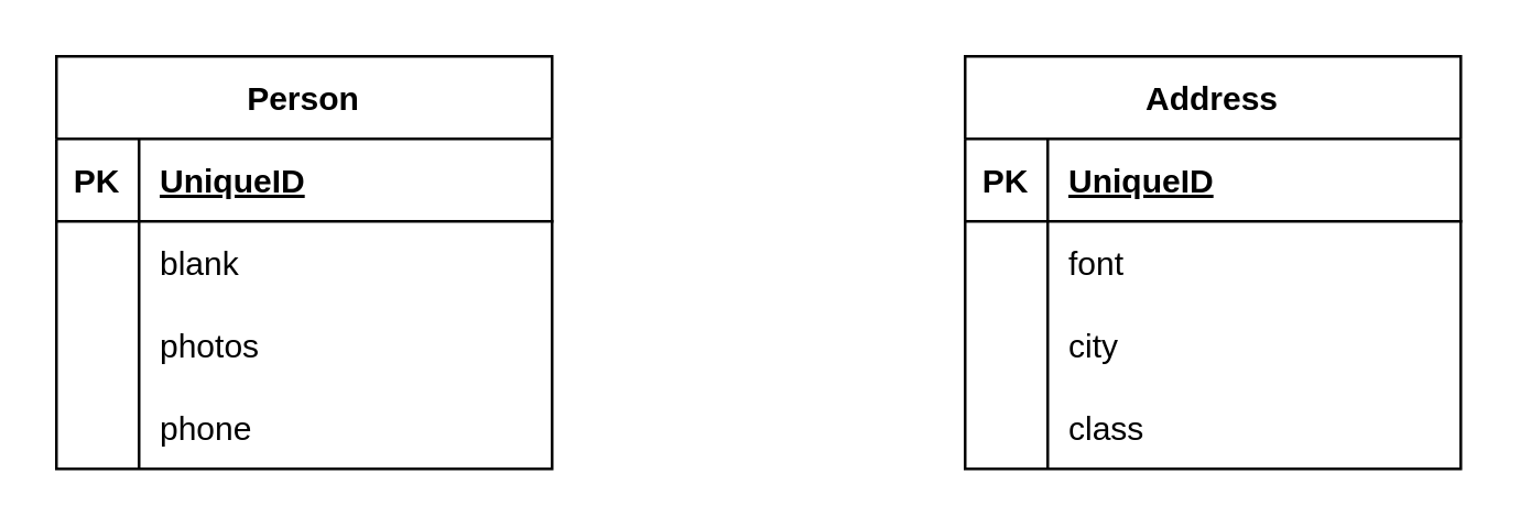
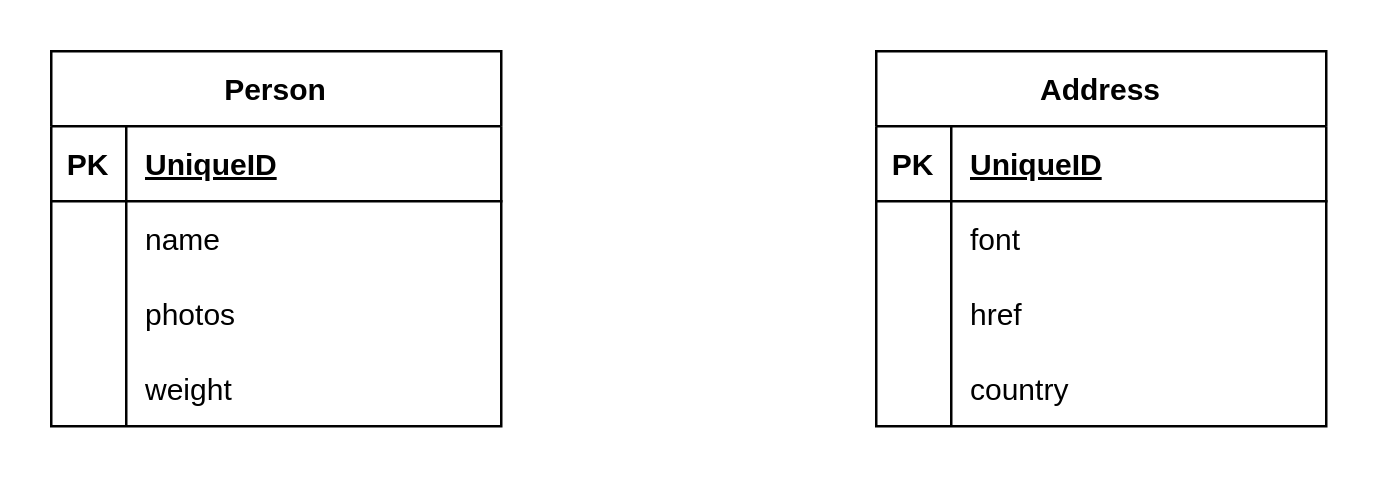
- <mxCell id="8" value="blank" style="shape=partialRectangle;connectable=0;fillColor=none;top=0;left=0;bottom=0;right=0;align=left;spacingLeft=6;overflow=hidden;" vertex="1" parent="6"><mxGeometry x="30" width="150" height="30" as="geometry"><mxRectangle width="150" height="30" as="alternateBounds" /></mxGeometry></mxCell>
+ <mxCell id="8" value="name" style="shape=partialRectangle;connectable=0;fillColor=none;top=0;left=0;bottom=0;right=0;align=left;spacingLeft=6;overflow=hidden;" vertex="1" parent="6"><mxGeometry x="30" width="150" height="30" as="geometry"><mxRectangle width="150" height="30" as="alternateBounds" /></mxGeometry></mxCell>
- <mxCell id="24" value="city" style="shape=partialRectangle;connectable=0;fillColor=none;top=0;left=0;bottom=0;right=0;align=left;spacingLeft=6;overflow=hidden;" vertex="1" parent="22"><mxGeometry x="30" width="150" height="30" as="geometry"><mxRectangle width="150" height="30" as="alternateBounds" /></mxGeometry></mxCell>
+ <mxCell id="24" value="href" style="shape=partialRectangle;connectable=0;fillColor=none;top=0;left=0;bottom=0;right=0;align=left;spacingLeft=6;overflow=hidden;" vertex="1" parent="22"><mxGeometry x="30" width="150" height="30" as="geometry"><mxRectangle width="150" height="30" as="alternateBounds" /></mxGeometry></mxCell>
- <mxCell id="14" value="phone" style="shape=partialRectangle;connectable=0;fillColor=none;top=0;left=0;bottom=0;right=0;align=left;spacingLeft=6;overflow=hidden;" vertex="1" parent="12"><mxGeometry x="30" width="150" height="30" as="geometry"><mxRectangle width="150" height="30" as="alternateBounds" /></mxGeometry></mxCell>
+ <mxCell id="14" value="weight" style="shape=partialRectangle;connectable=0;fillColor=none;top=0;left=0;bottom=0;right=0;align=left;spacingLeft=6;overflow=hidden;" vertex="1" parent="12"><mxGeometry x="30" width="150" height="30" as="geometry"><mxRectangle width="150" height="30" as="alternateBounds" /></mxGeometry></mxCell>
- <mxCell id="27" value="class" style="shape=partialRectangle;connectable=0;fillColor=none;top=0;left=0;bottom=0;right=0;align=left;spacingLeft=6;overflow=hidden;" vertex="1" parent="25"><mxGeometry x="30" width="150" height="30" as="geometry"><mxRectangle width="150" height="30" as="alternateBounds" /></mxGeometry></mxCell>
+ <mxCell id="27" value="country" style="shape=partialRectangle;connectable=0;fillColor=none;top=0;left=0;bottom=0;right=0;align=left;spacingLeft=6;overflow=hidden;" vertex="1" parent="25"><mxGeometry x="30" width="150" height="30" as="geometry"><mxRectangle width="150" height="30" as="alternateBounds" /></mxGeometry></mxCell>
